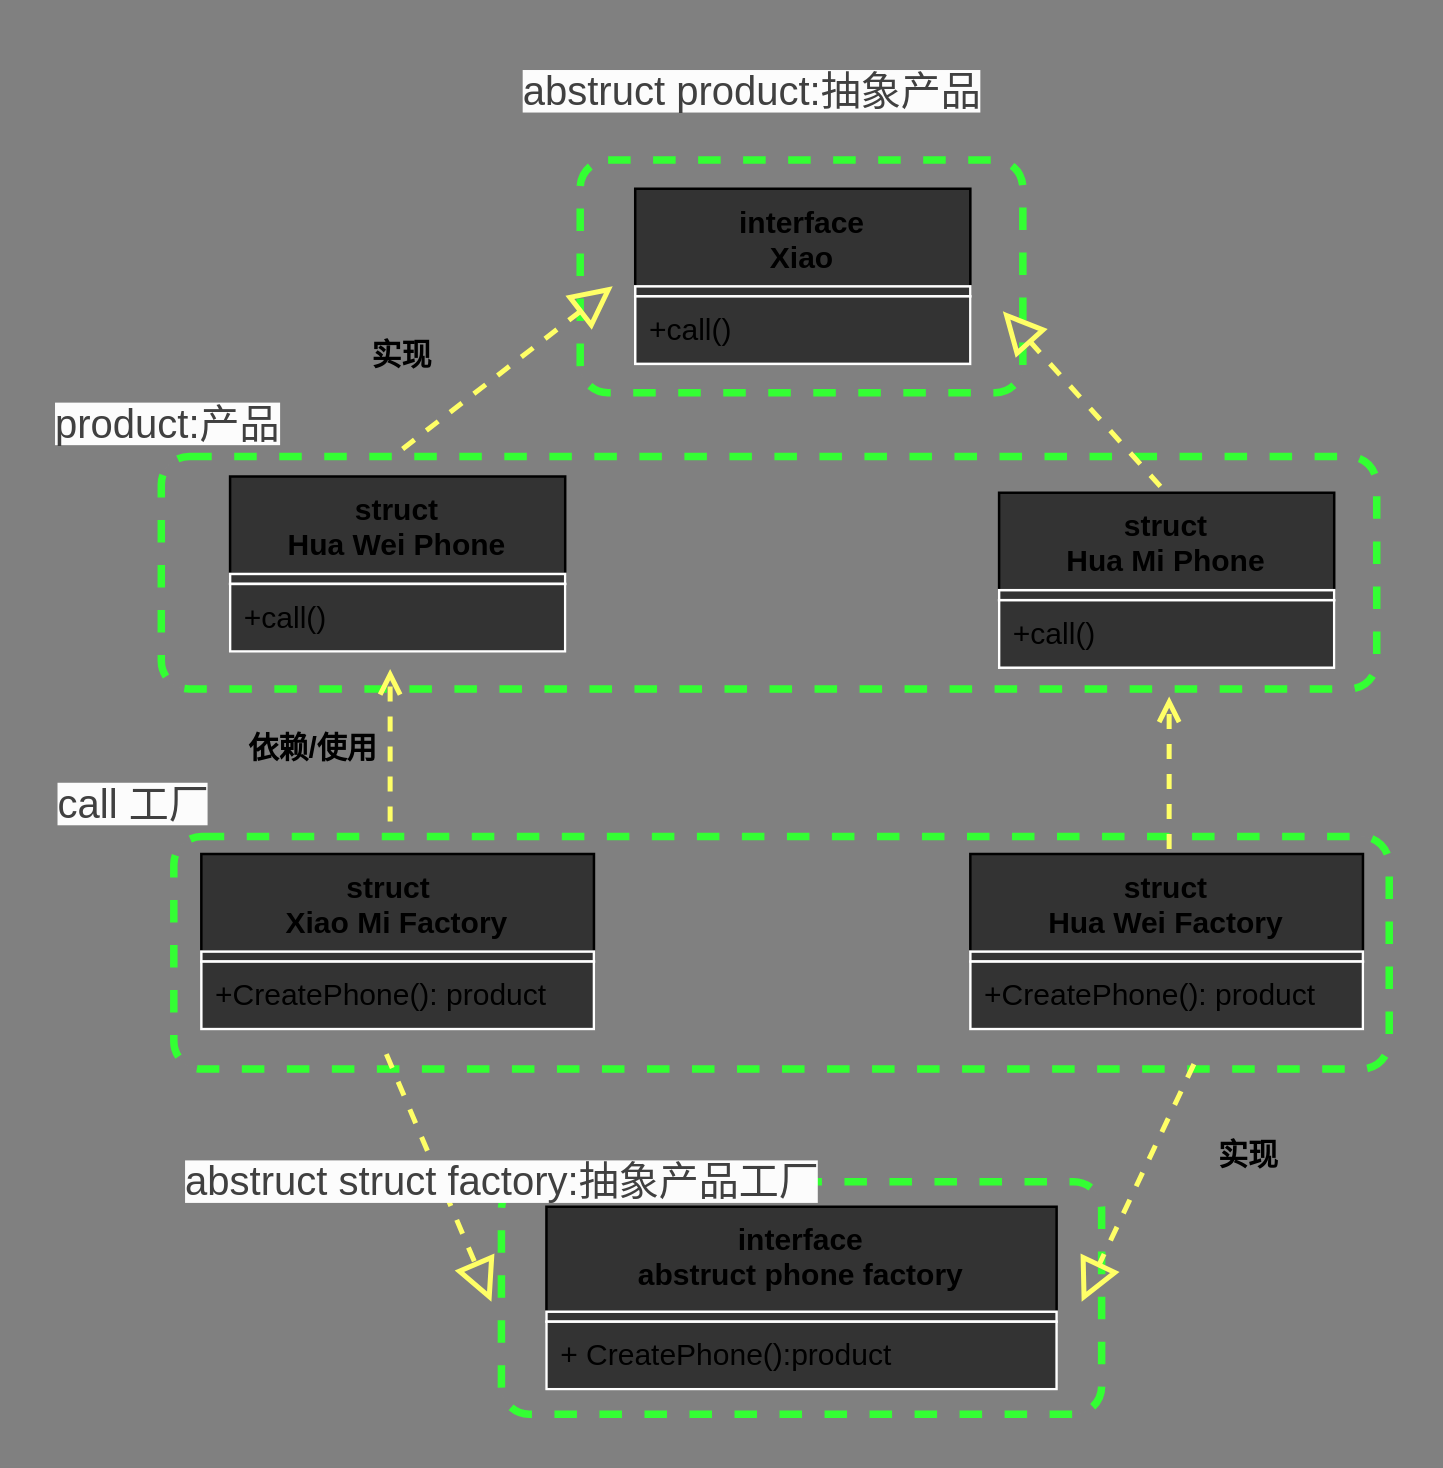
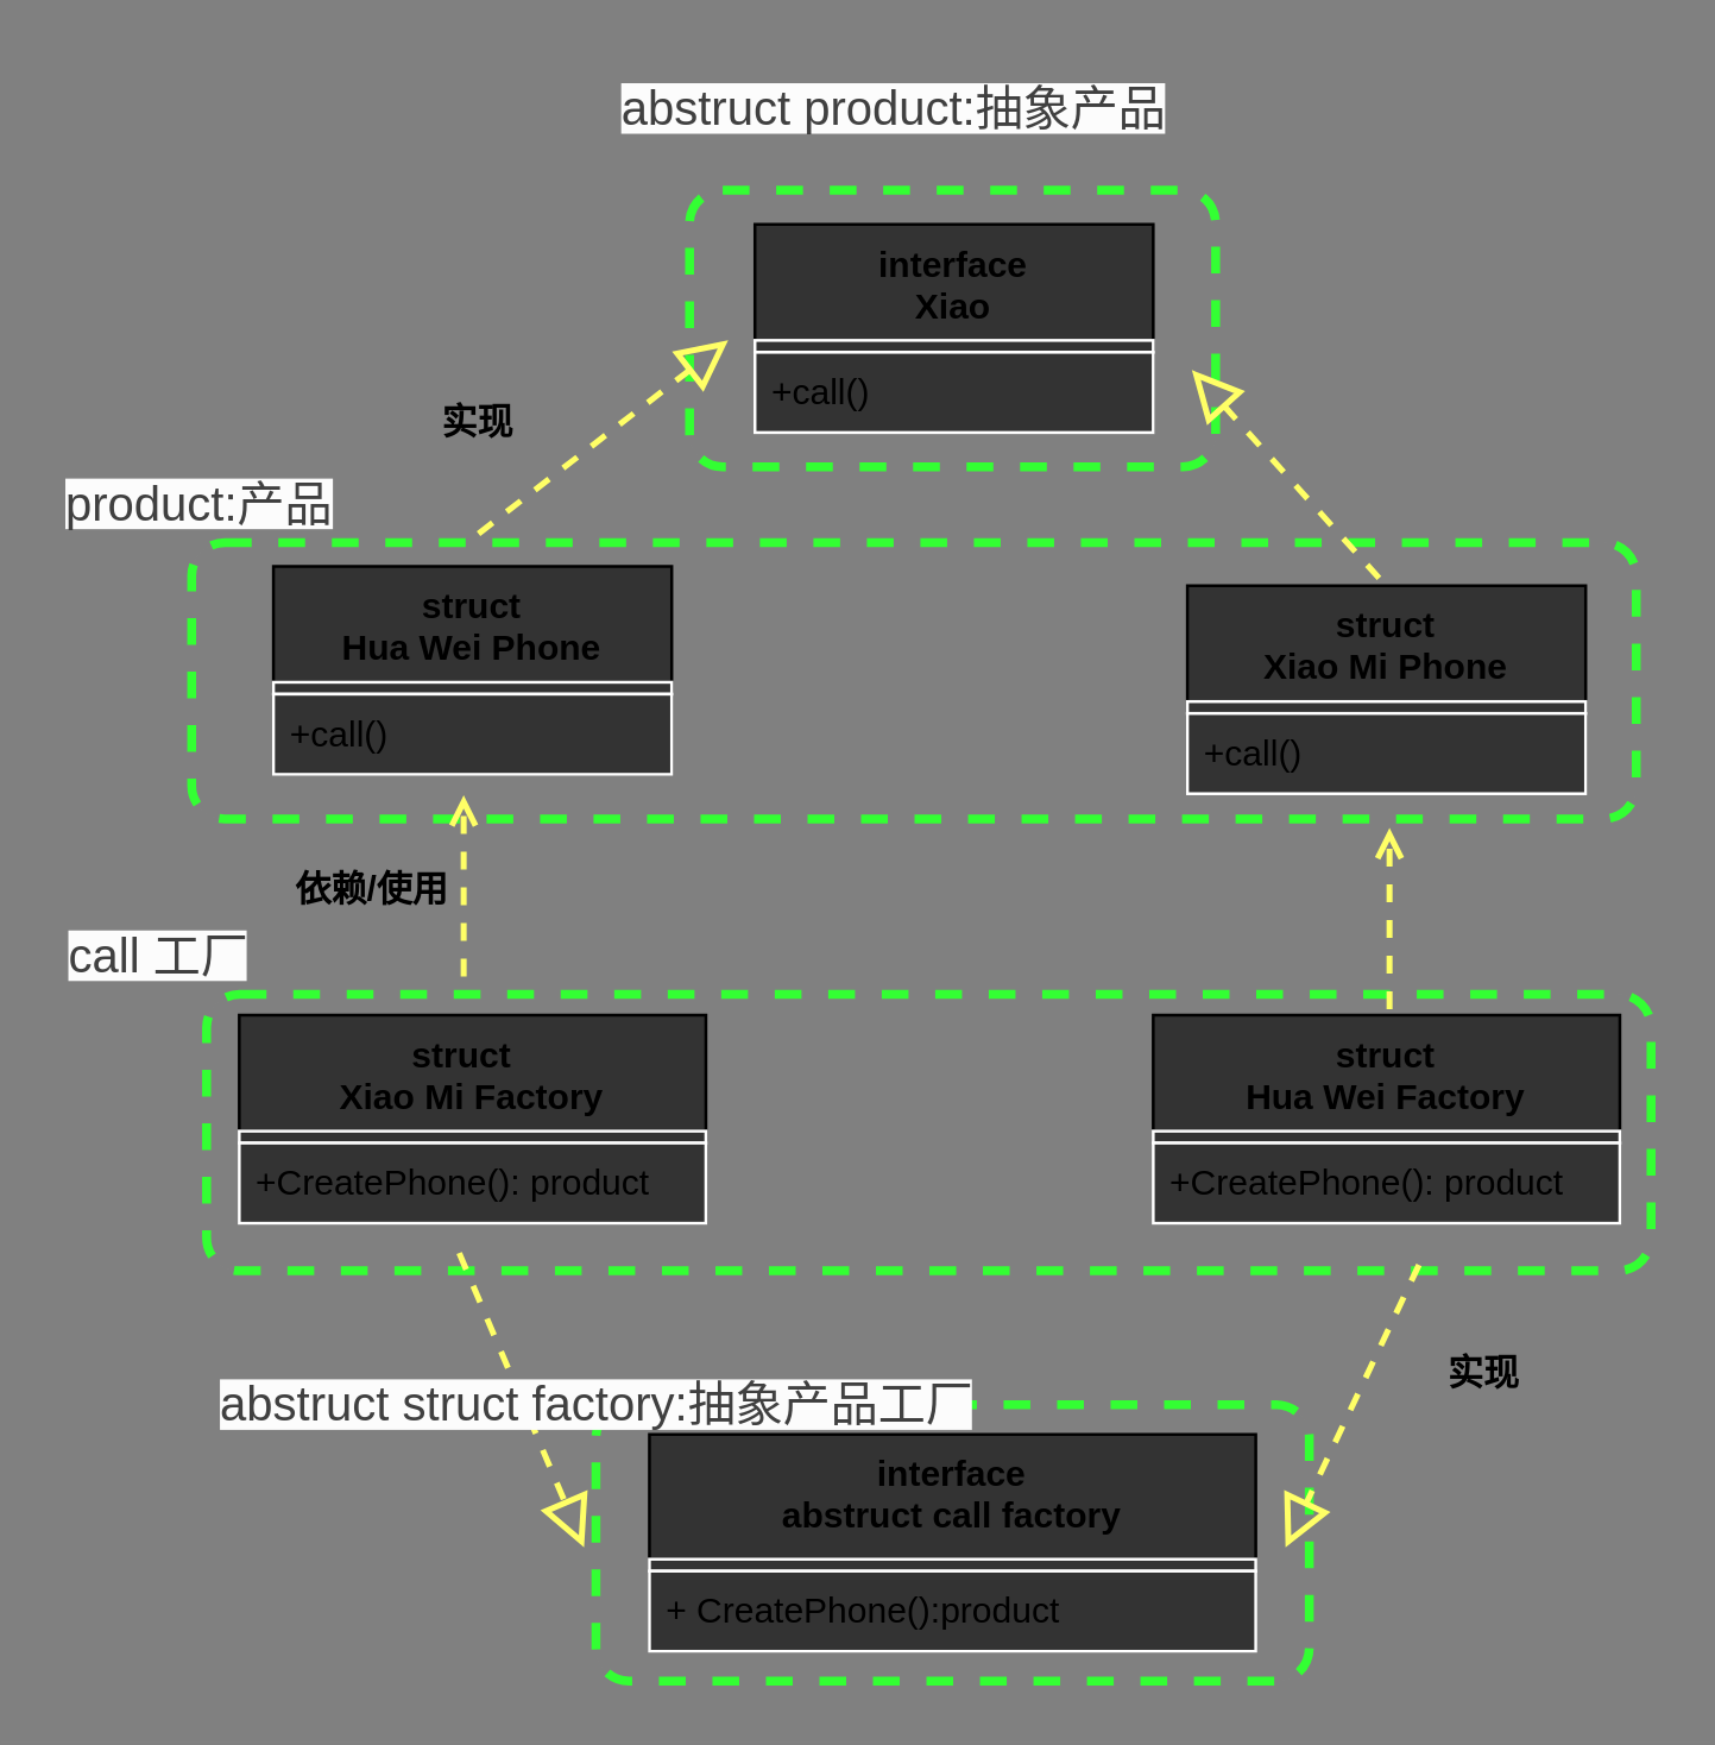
- <mxCell id="28" value="struct&#10;Hua Mi Phone" style="swimlane;fontStyle=1;align=center;verticalAlign=top;childLayout=stackLayout;horizontal=1;startSize=39;horizontalStack=0;resizeParent=1;resizeParentMax=0;resizeLast=0;collapsible=1;marginBottom=0;fillColor=#333333;" parent="1" vertex="1"><mxGeometry x="399" y="196.5" width="134" height="70" as="geometry" /></mxCell>
+ <mxCell id="28" value="struct&#10;Xiao Mi Phone" style="swimlane;fontStyle=1;align=center;verticalAlign=top;childLayout=stackLayout;horizontal=1;startSize=39;horizontalStack=0;resizeParent=1;resizeParentMax=0;resizeLast=0;collapsible=1;marginBottom=0;fillColor=#333333;" parent="1" vertex="1"><mxGeometry x="399" y="196.5" width="134" height="70" as="geometry" /></mxCell>
- <mxCell id="25" value="interface&#10;abstruct phone factory&#10;" style="swimlane;fontStyle=1;align=center;verticalAlign=top;childLayout=stackLayout;horizontal=1;startSize=42;horizontalStack=0;resizeParent=1;resizeParentMax=0;resizeLast=0;collapsible=1;marginBottom=0;fillColor=#333333;" parent="1" vertex="1"><mxGeometry x="218" y="482" width="204" height="73" as="geometry" /></mxCell>
+ <mxCell id="25" value="interface&#10;abstruct call factory&#10;" style="swimlane;fontStyle=1;align=center;verticalAlign=top;childLayout=stackLayout;horizontal=1;startSize=42;horizontalStack=0;resizeParent=1;resizeParentMax=0;resizeLast=0;collapsible=1;marginBottom=0;fillColor=#333333;" parent="1" vertex="1"><mxGeometry x="218" y="482" width="204" height="73" as="geometry" /></mxCell>
